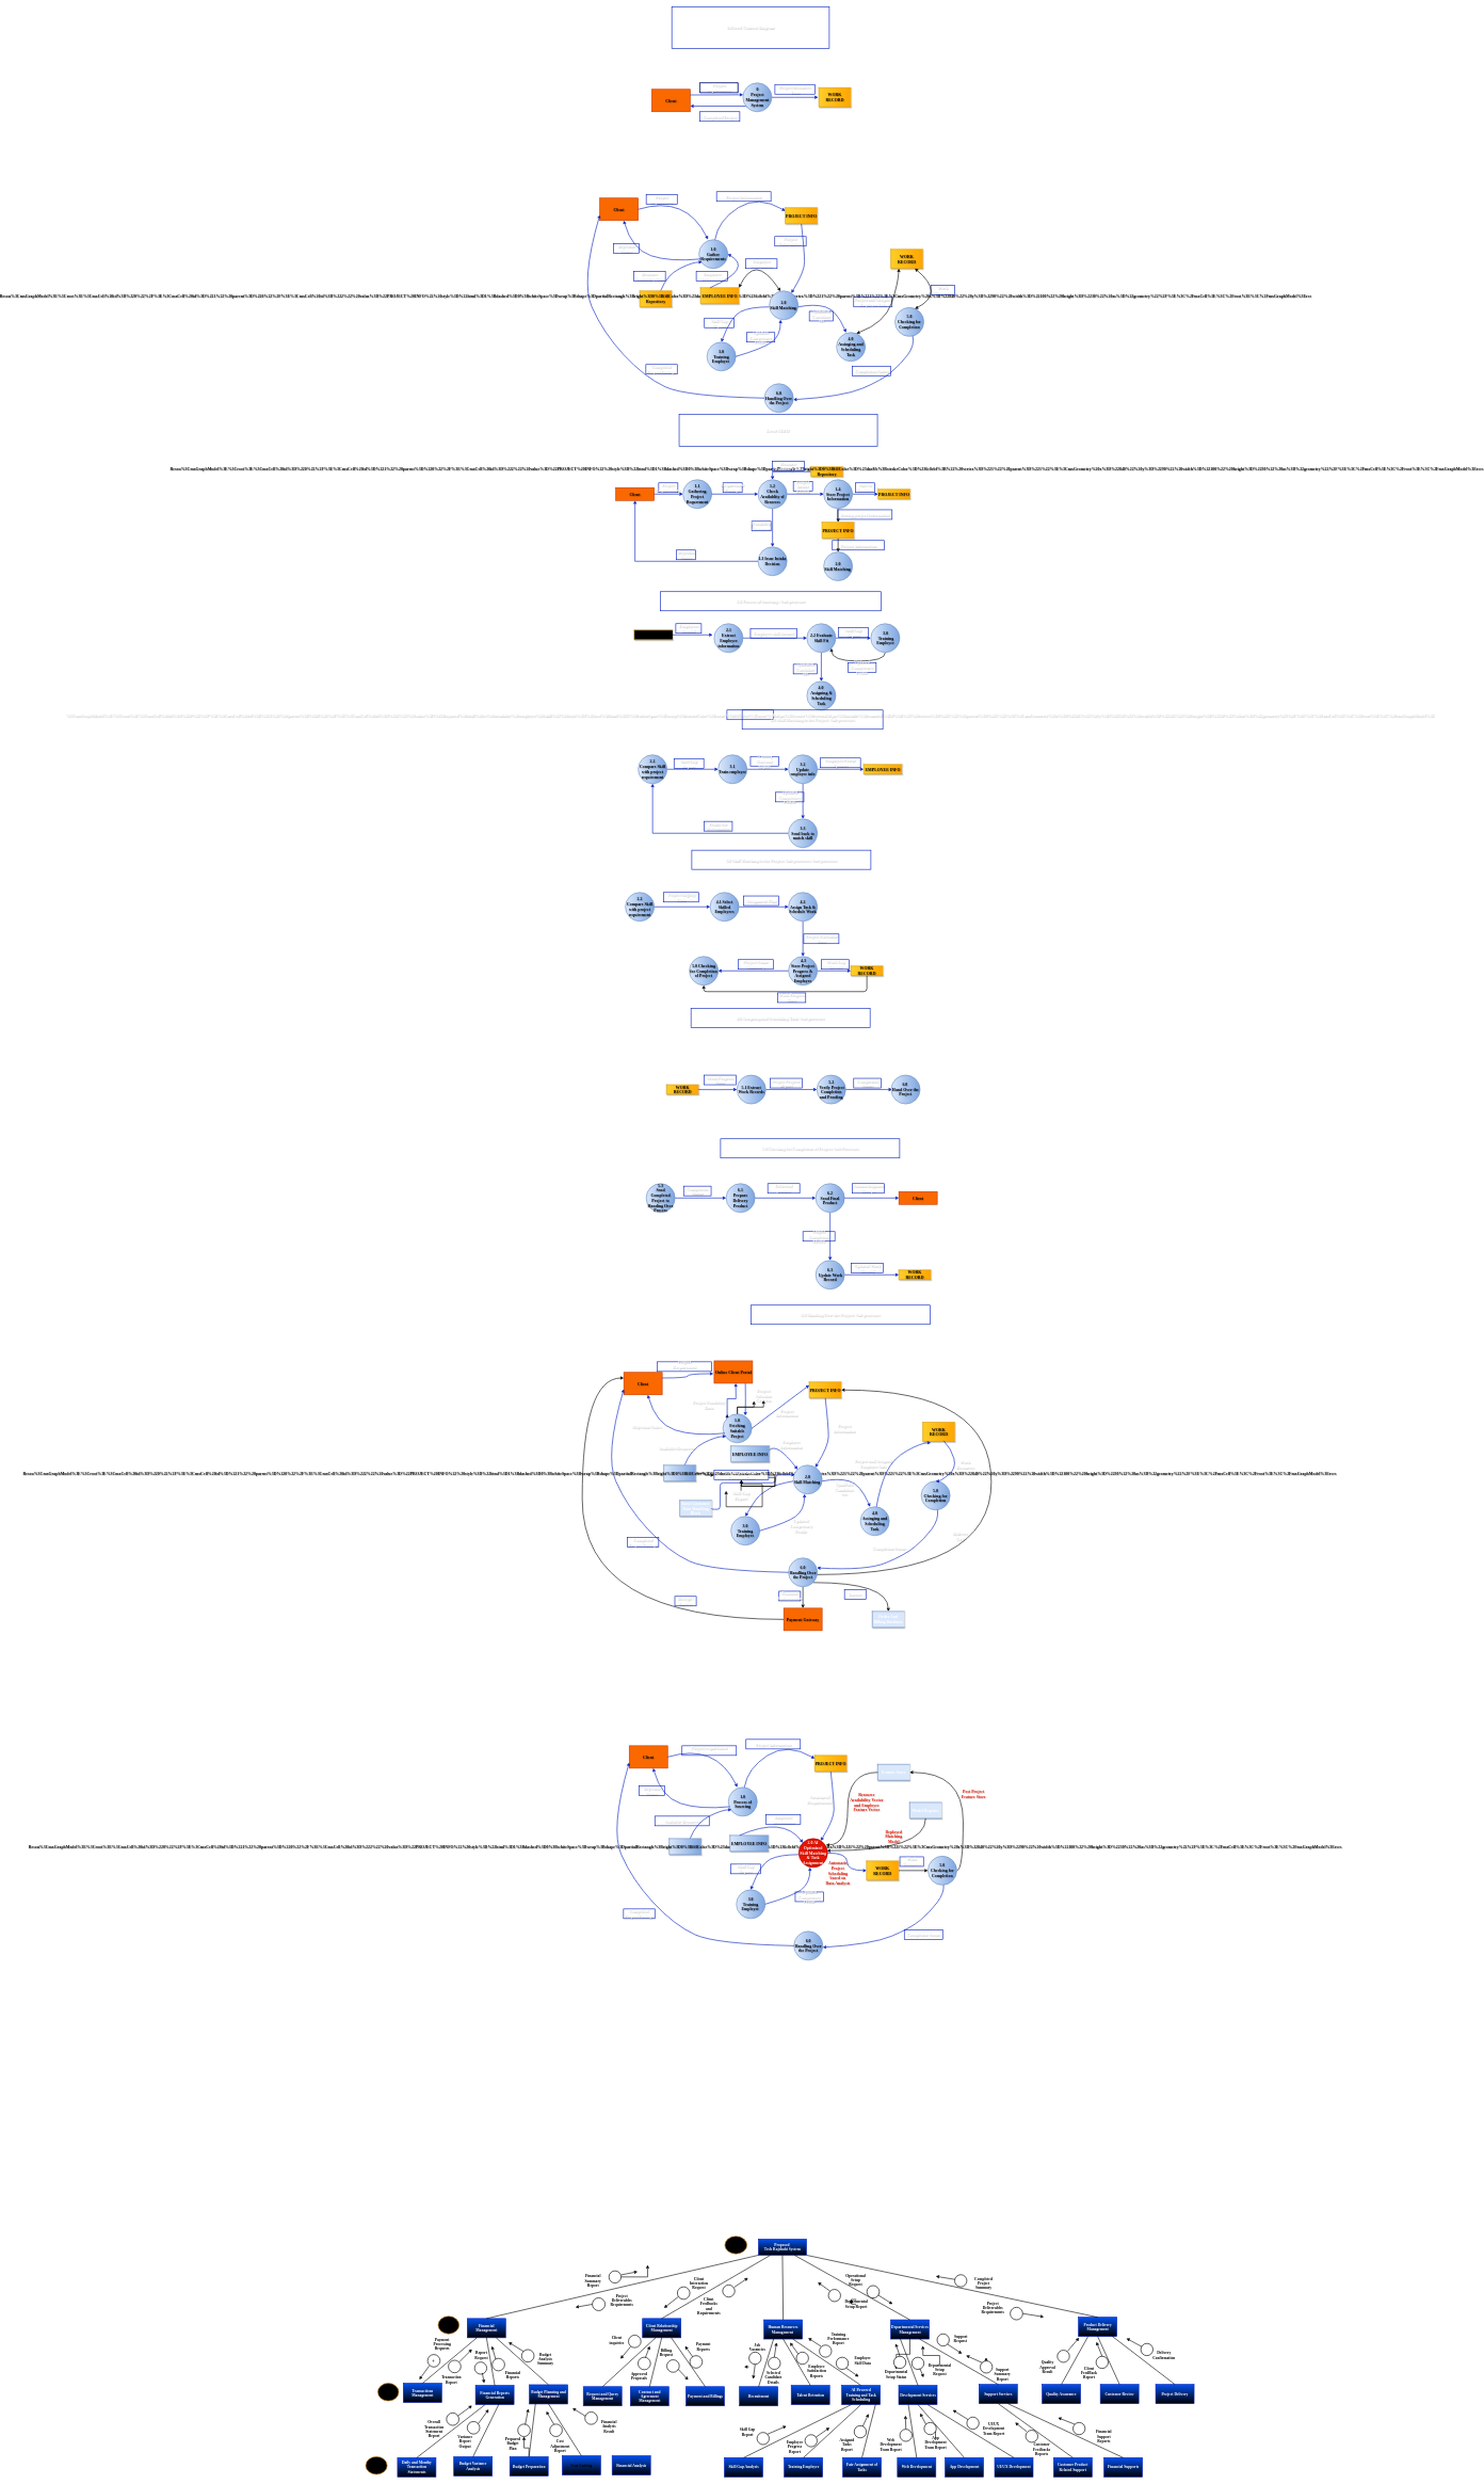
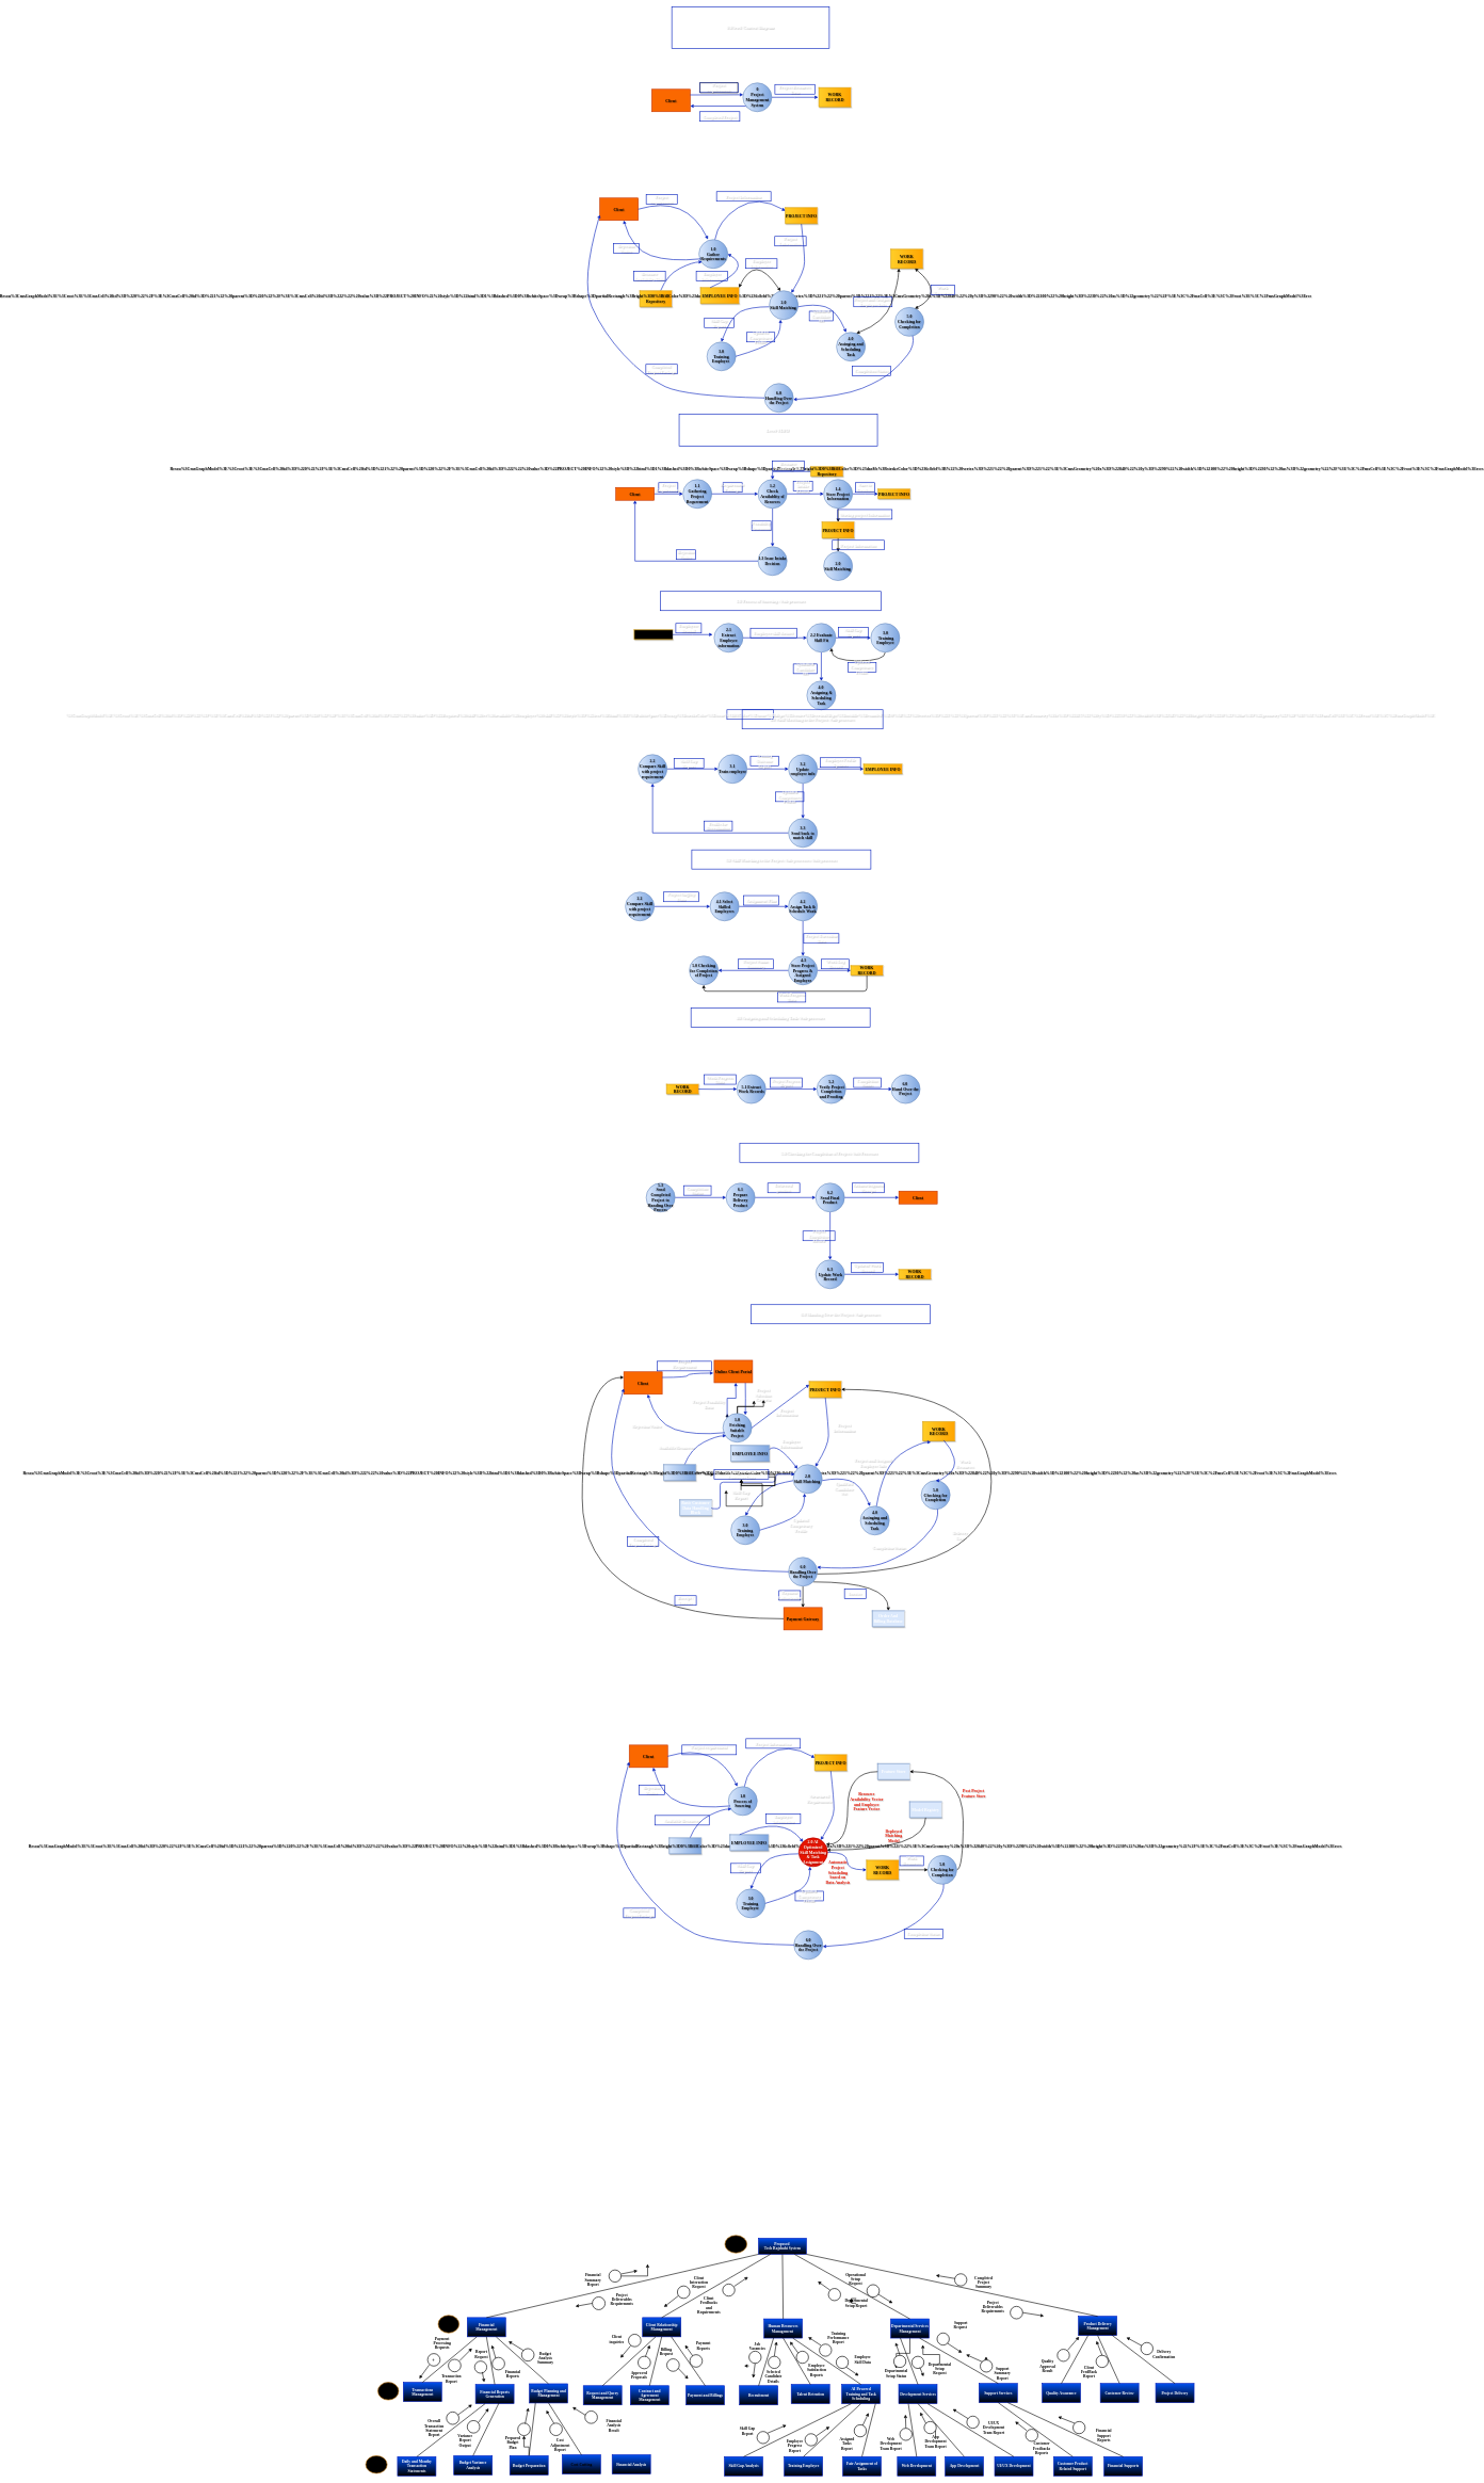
- <mxCell id="88" value="5.0 Checking for Completion of Project: Sub Processes" style="text;html=1;whiteSpace=wrap;strokeColor=light-dark(#001DBC,#000000);fillColor=none;align=center;verticalAlign=middle;rounded=0;fontSize=13;labelBackgroundColor=light-dark(default, #6a9169);textShadow=1;fontColor=light-dark(#FFFFFF,#000000);fontStyle=1;fontFamily=Verdana;labelBorderColor=none;strokeWidth=2;" parent="1" vertex="1"><mxGeometry x="1129.5" y="3558" width="560" height="60" as="geometry" /></mxCell>
+ <mxCell id="88" value="5.0 Checking for Completion of Project: Sub Processes" style="text;html=1;whiteSpace=wrap;strokeColor=light-dark(#001DBC,#000000);fillColor=none;align=center;verticalAlign=middle;rounded=0;fontSize=13;labelBackgroundColor=light-dark(default, #6a9169);textShadow=1;fontColor=light-dark(#FFFFFF,#000000);fontStyle=1;fontFamily=Verdana;labelBorderColor=none;strokeWidth=2;" parent="1" vertex="1"><mxGeometry x="1189.5" y="3573" width="560" height="60" as="geometry" /></mxCell>
- <mxCell id="422" value="&lt;font style=&quot;color: light-dark(rgb(0, 0, 0), rgb(0, 0, 0));&quot;&gt;Support Request&amp;nbsp;&lt;/font&gt;" style="text;html=1;whiteSpace=wrap;strokeColor=none;fillColor=none;align=center;verticalAlign=middle;rounded=0;fontStyle=1;fontFamily=Verdana;strokeWidth=2;fontSize=12;" parent="1" vertex="1"><mxGeometry x="1850.5" y="7293" width="60" height="30" as="geometry" /></mxCell>
+ <mxCell id="422" value="&lt;font style=&quot;color: light-dark(rgb(0, 0, 0), rgb(0, 0, 0));&quot;&gt;Support Request&amp;nbsp;&lt;/font&gt;" style="text;html=1;whiteSpace=wrap;strokeColor=none;fillColor=none;align=center;verticalAlign=middle;rounded=0;fontStyle=1;fontFamily=Verdana;strokeWidth=2;fontSize=12;" parent="1" vertex="1"><mxGeometry x="1850.5" y="7253" width="60" height="30" as="geometry" /></mxCell>
- <mxCell id="470" value="&lt;font style=&quot;color: light-dark(rgb(0, 0, 0), rgb(0, 0, 0));&quot;&gt;Financial Analysis Result&lt;/font&gt;" style="text;html=1;whiteSpace=wrap;strokeColor=none;fillColor=none;align=center;verticalAlign=middle;rounded=0;fontStyle=1;fontFamily=Verdana;strokeWidth=2;fontSize=12;" parent="1" vertex="1"><mxGeometry x="750.5" y="7547" width="60" height="70" as="geometry" /></mxCell>
+ <mxCell id="470" value="&lt;font style=&quot;color: light-dark(rgb(0, 0, 0), rgb(0, 0, 0));&quot;&gt;Financial Analysis Result&lt;/font&gt;" style="text;html=1;whiteSpace=wrap;strokeColor=none;fillColor=none;align=center;verticalAlign=middle;rounded=0;fontStyle=1;fontFamily=Verdana;strokeWidth=2;fontSize=12;" parent="1" vertex="1"><mxGeometry x="765.5" y="7547" width="60" height="70" as="geometry" /></mxCell>
